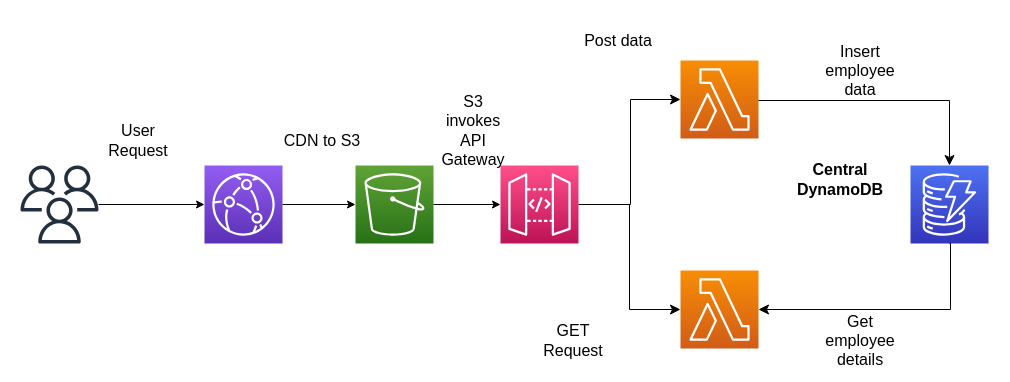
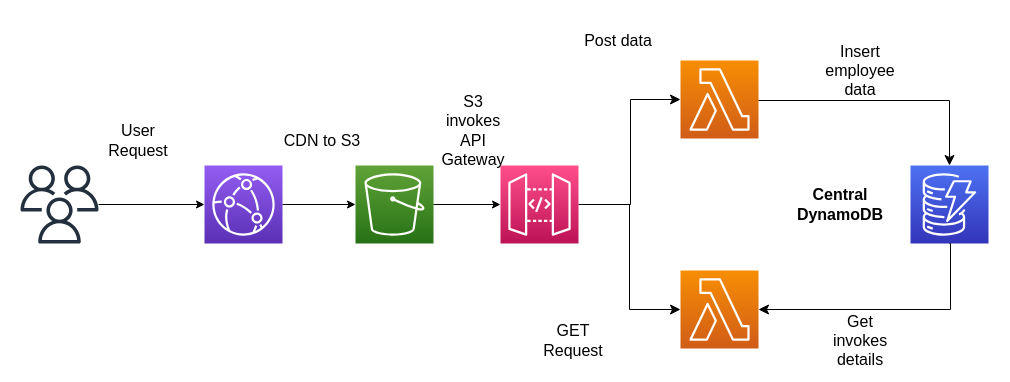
- <mxCell id="23" value="&lt;font style=&quot;font-size: 16px;&quot;&gt;&lt;b&gt;Central DynamoDB&lt;/b&gt;&lt;br&gt;&lt;/font&gt;" style="text;html=1;strokeColor=none;fillColor=none;align=center;verticalAlign=middle;whiteSpace=wrap;rounded=0;" vertex="1" parent="1"><mxGeometry x="800" y="159" width="80" height="40" as="geometry" /></mxCell>
+ <mxCell id="23" value="&lt;font style=&quot;font-size: 16px;&quot;&gt;&lt;b&gt;Central DynamoDB&lt;/b&gt;&lt;br&gt;&lt;/font&gt;" style="text;html=1;strokeColor=none;fillColor=none;align=center;verticalAlign=middle;whiteSpace=wrap;rounded=0;" vertex="1" parent="1"><mxGeometry x="800" y="184" width="80" height="40" as="geometry" /></mxCell>
- <mxCell id="21" value="&lt;font style=&quot;font-size: 16px;&quot;&gt;Get employee details&lt;br&gt;&lt;/font&gt;" style="text;html=1;strokeColor=none;fillColor=none;align=center;verticalAlign=middle;whiteSpace=wrap;rounded=0;" vertex="1" parent="1"><mxGeometry x="820" y="320" width="80" height="40" as="geometry" /></mxCell>
+ <mxCell id="21" value="&lt;font style=&quot;font-size: 16px;&quot;&gt;Get invokes details&lt;br&gt;&lt;/font&gt;" style="text;html=1;strokeColor=none;fillColor=none;align=center;verticalAlign=middle;whiteSpace=wrap;rounded=0;" vertex="1" parent="1"><mxGeometry x="820" y="320" width="80" height="40" as="geometry" /></mxCell>
